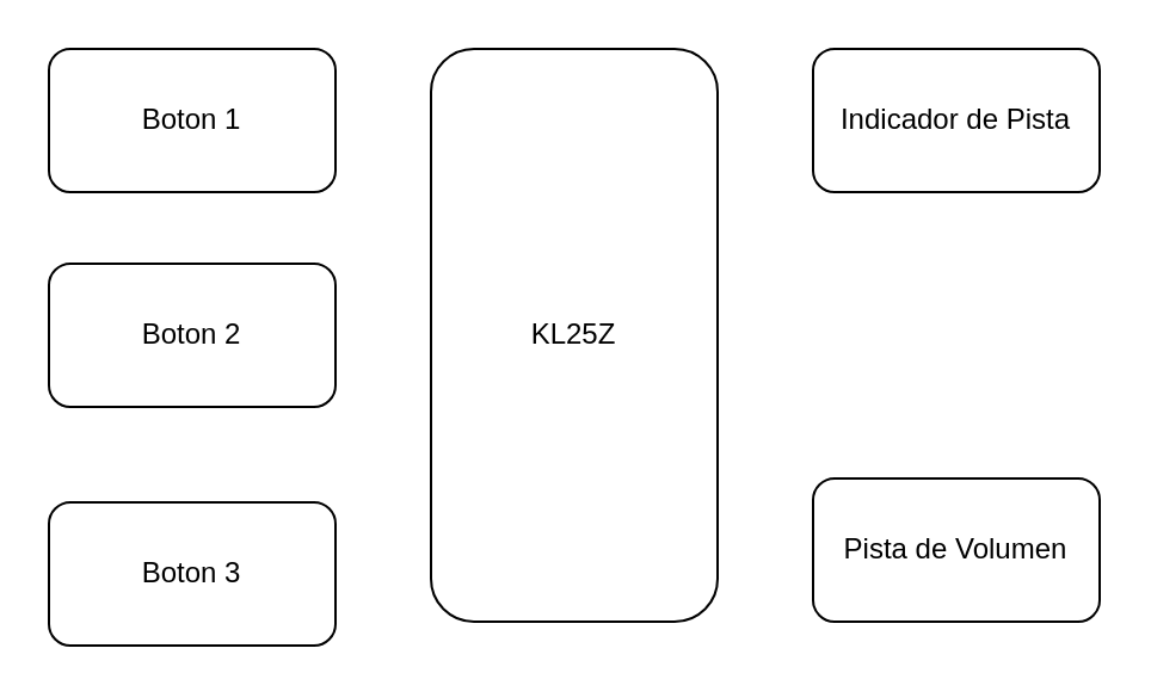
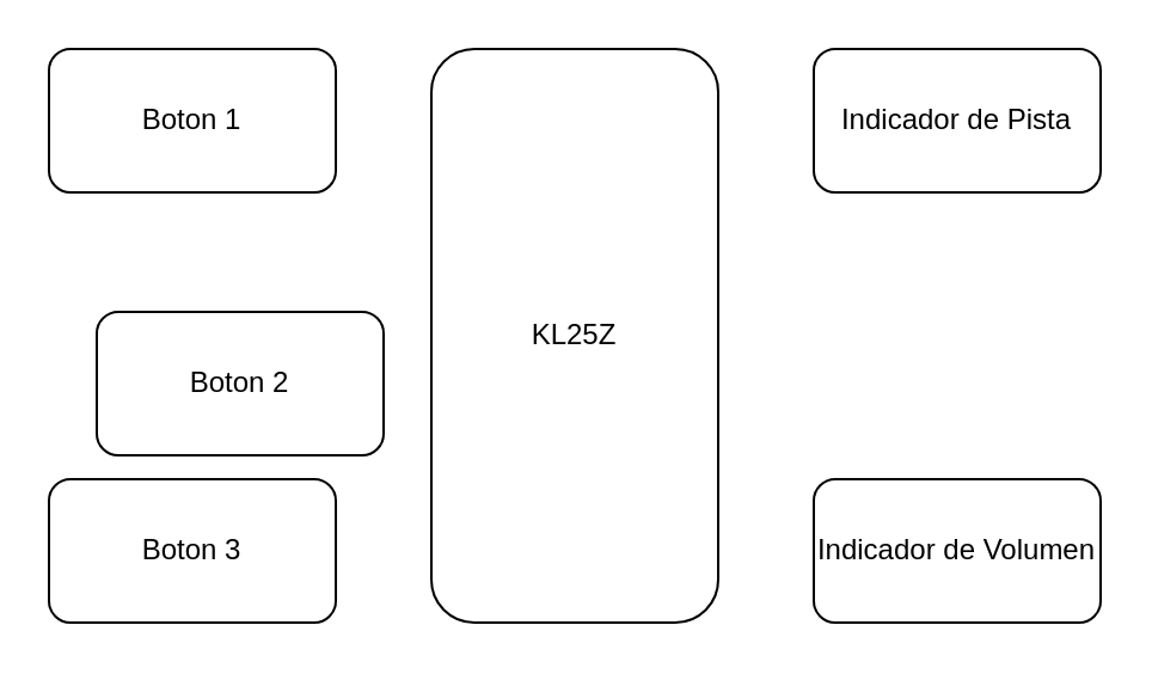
- <mxCell id="4" value="Boton 2" style="rounded=1;whiteSpace=wrap;html=1;" vertex="1" parent="1"><mxGeometry x="20" y="110" width="120" height="60" as="geometry" /></mxCell>
+ <mxCell id="4" value="Boton 2" style="rounded=1;whiteSpace=wrap;html=1;" vertex="1" parent="1"><mxGeometry x="40" y="130" width="120" height="60" as="geometry" /></mxCell>
- <mxCell id="7" value="Pista de Volumen" style="rounded=1;whiteSpace=wrap;html=1;" vertex="1" parent="1"><mxGeometry x="340" y="200" width="120" height="60" as="geometry" /></mxCell>
+ <mxCell id="7" value="Indicador de Volumen" style="rounded=1;whiteSpace=wrap;html=1;" vertex="1" parent="1"><mxGeometry x="340" y="200" width="120" height="60" as="geometry" /></mxCell>
- <mxCell id="5" value="Boton 3" style="rounded=1;whiteSpace=wrap;html=1;" vertex="1" parent="1"><mxGeometry x="20" y="210" width="120" height="60" as="geometry" /></mxCell>
+ <mxCell id="5" value="Boton 3" style="rounded=1;whiteSpace=wrap;html=1;" vertex="1" parent="1"><mxGeometry x="20" y="200" width="120" height="60" as="geometry" /></mxCell>
